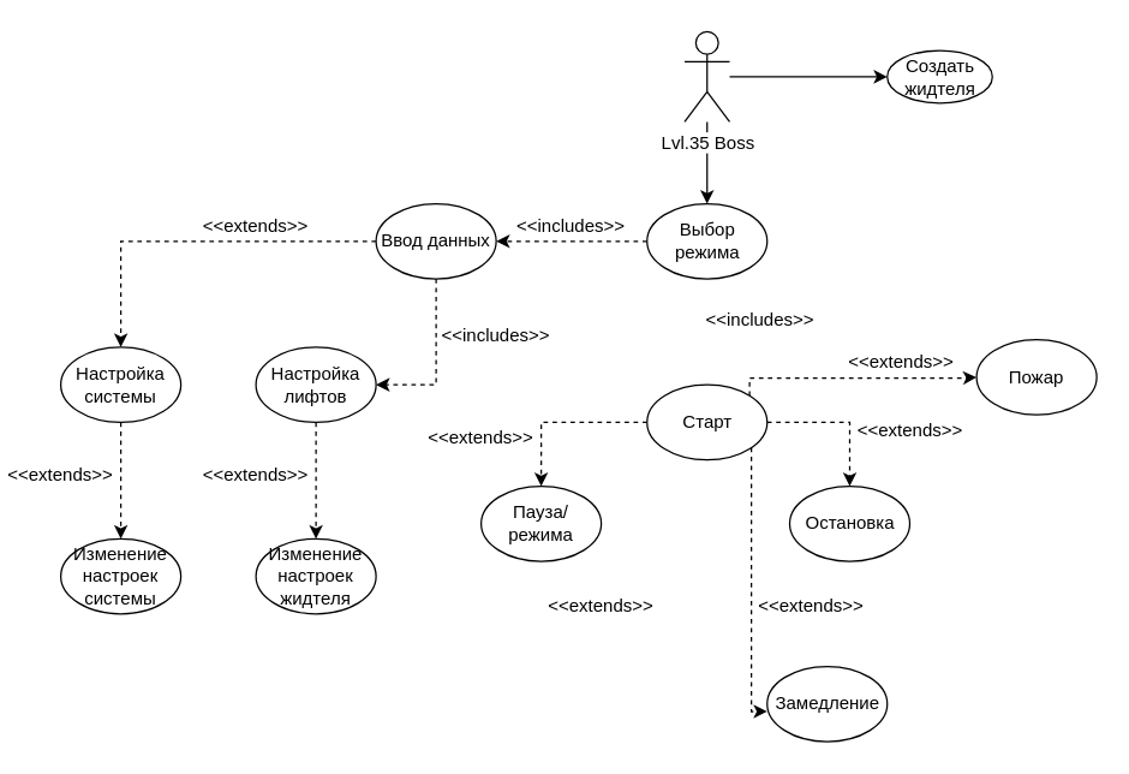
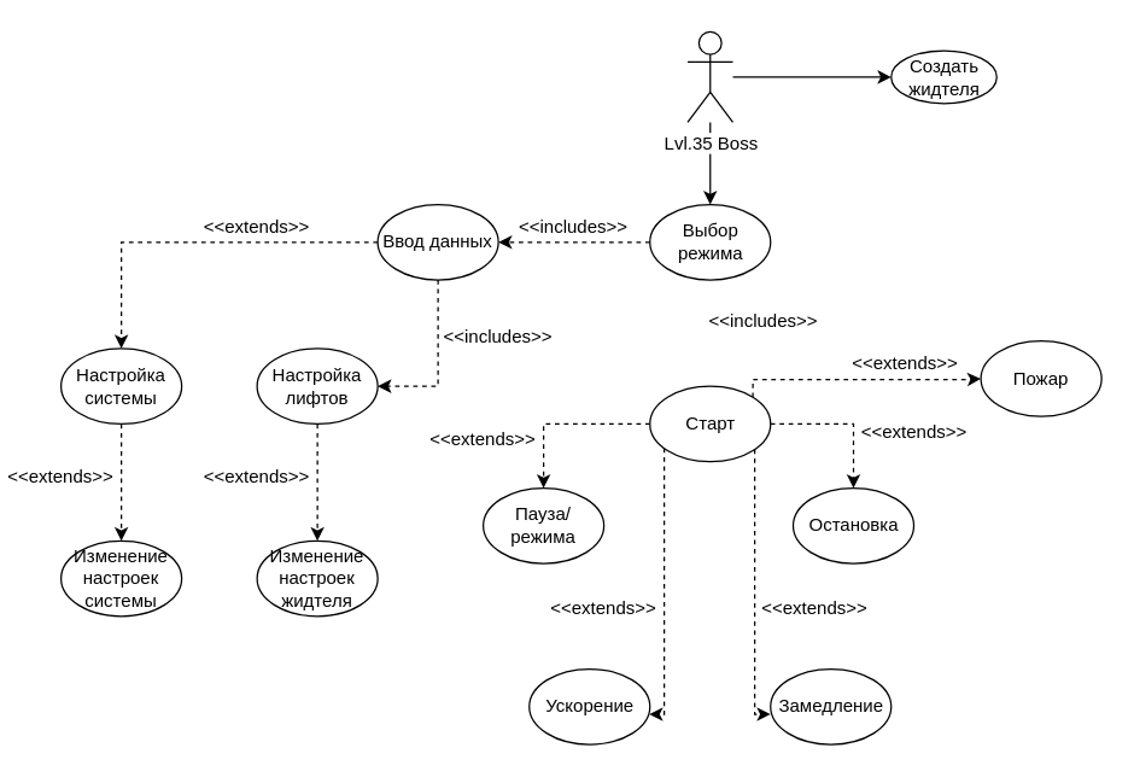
+ <mxCell id="10" style="edgeStyle=orthogonalEdgeStyle;rounded=0;orthogonalLoop=1;jettySize=auto;html=1;entryX=0.994;entryY=0.6;entryDx=0;entryDy=0;entryPerimeter=0;dashed=1;" parent="1" source="11" target="15" edge="1"><mxGeometry relative="1" as="geometry"><Array as="points"><mxPoint x="440" y="473" /></Array></mxGeometry></mxCell>
+ <mxCell id="15" value="Ускорение" style="ellipse;whiteSpace=wrap;html=1;" parent="1" vertex="1"><mxGeometry x="350.5" y="443" width="80" height="50" as="geometry" /></mxCell>
